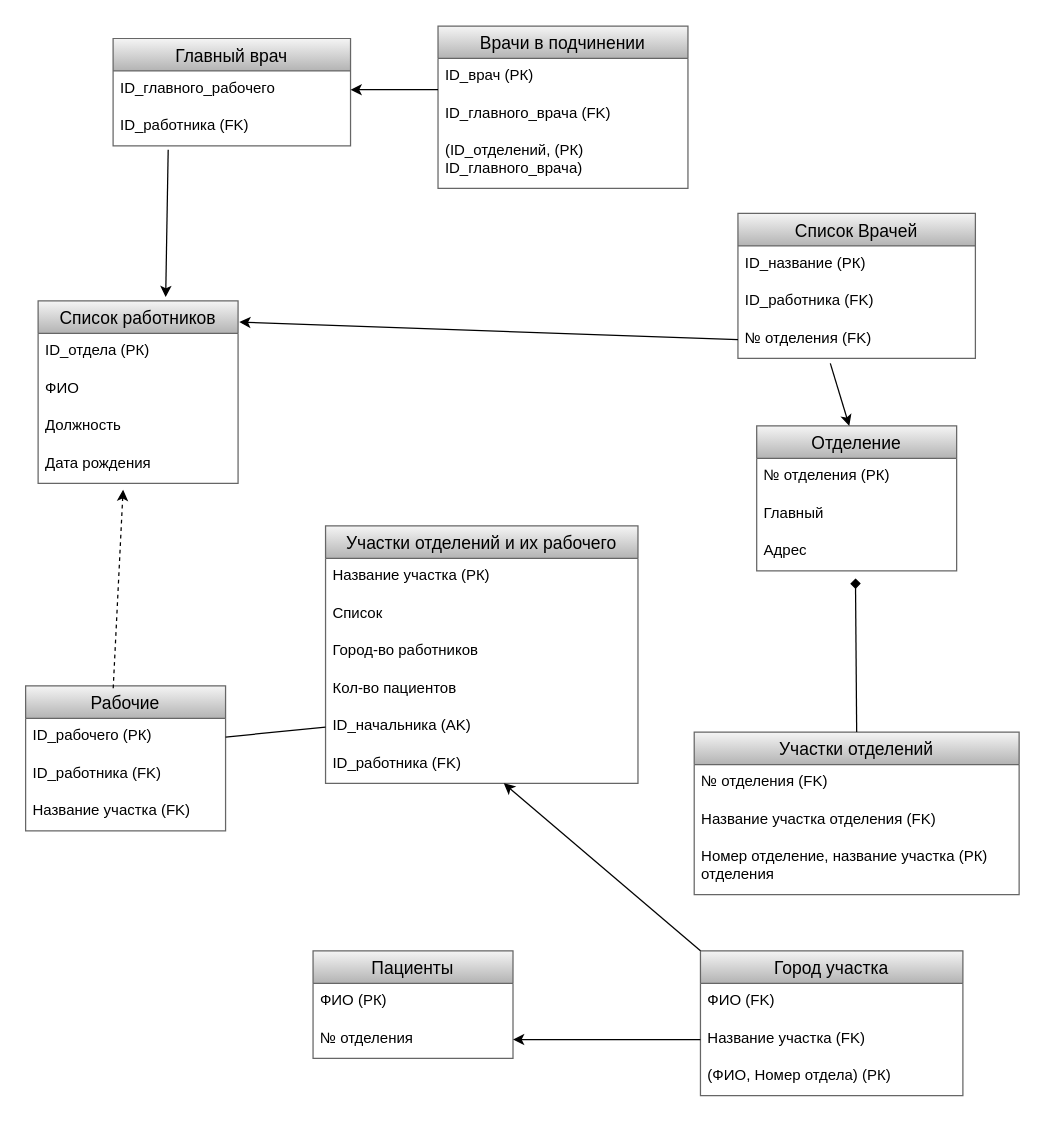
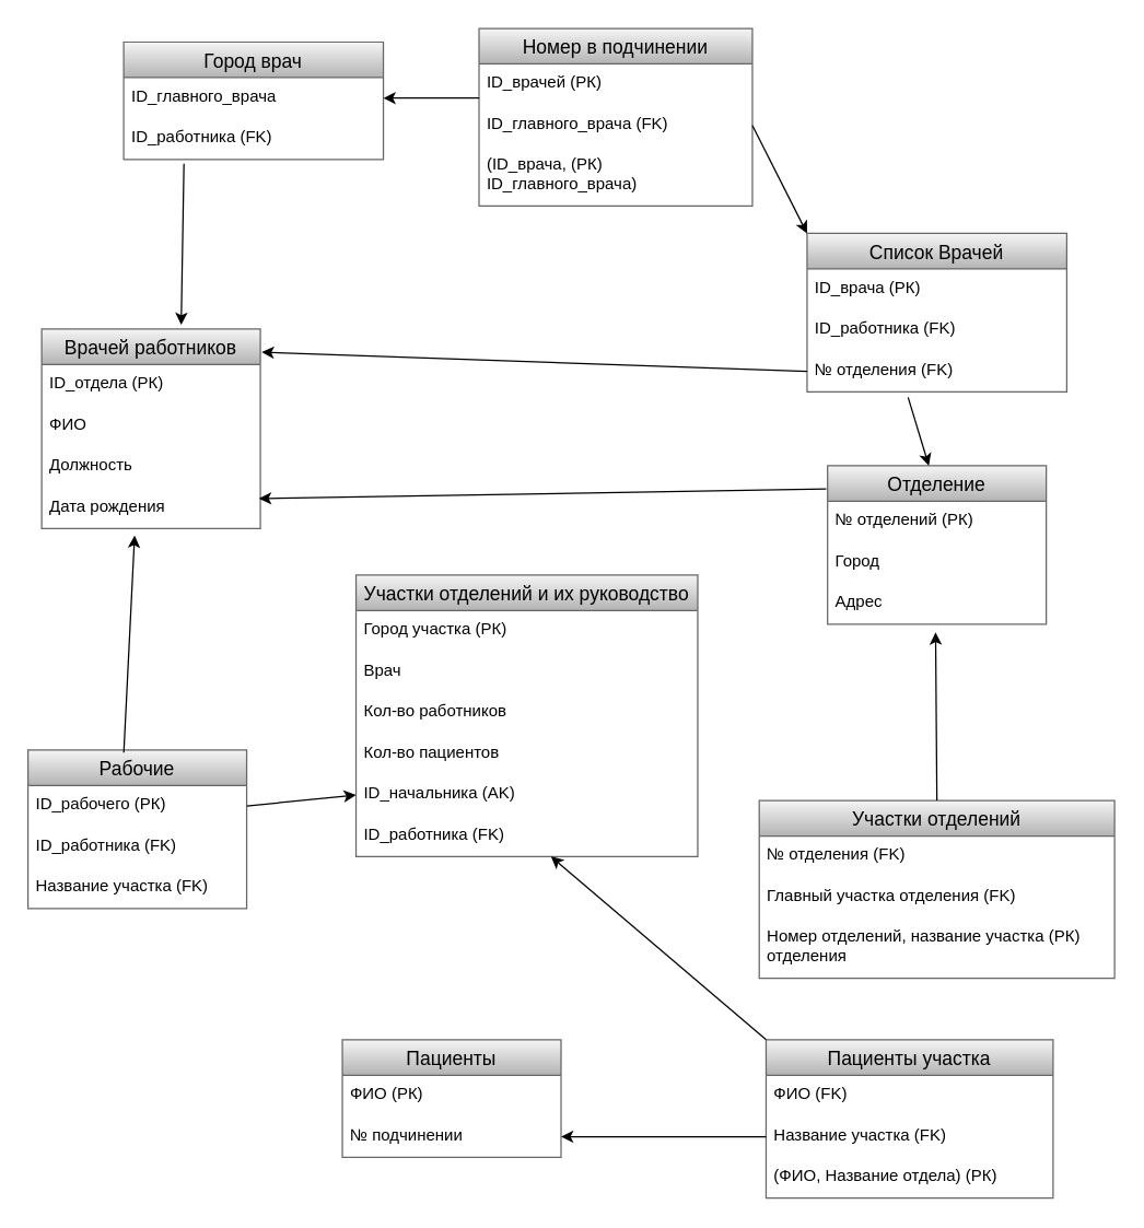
- <mxCell id="5" value="Врачи в подчинении" style="swimlane;fontStyle=0;childLayout=stackLayout;horizontal=1;startSize=26;horizontalStack=0;resizeParent=1;resizeParentMax=0;resizeLast=0;collapsible=1;marginBottom=0;align=center;fontSize=14;fillColor=#f5f5f5;gradientColor=#b3b3b3;strokeColor=#666666;" parent="1" vertex="1"><mxGeometry x="350" y="20" width="200" height="130" as="geometry" /></mxCell>
+ <mxCell id="5" value="Номер в подчинении" style="swimlane;fontStyle=0;childLayout=stackLayout;horizontal=1;startSize=26;horizontalStack=0;resizeParent=1;resizeParentMax=0;resizeLast=0;collapsible=1;marginBottom=0;align=center;fontSize=14;fillColor=#f5f5f5;gradientColor=#b3b3b3;strokeColor=#666666;" parent="1" vertex="1"><mxGeometry x="350" y="20" width="200" height="130" as="geometry" /></mxCell>
- <mxCell id="2" value="Главный врач" style="swimlane;fontStyle=0;childLayout=stackLayout;horizontal=1;startSize=26;horizontalStack=0;resizeParent=1;resizeParentMax=0;resizeLast=0;collapsible=1;marginBottom=0;align=center;fontSize=14;fillColor=#f5f5f5;strokeColor=#666666;gradientColor=#b3b3b3;" parent="1" vertex="1"><mxGeometry x="90" y="30" width="190" height="86" as="geometry" /></mxCell>
+ <mxCell id="2" value="Город врач" style="swimlane;fontStyle=0;childLayout=stackLayout;horizontal=1;startSize=26;horizontalStack=0;resizeParent=1;resizeParentMax=0;resizeLast=0;collapsible=1;marginBottom=0;align=center;fontSize=14;fillColor=#f5f5f5;strokeColor=#666666;gradientColor=#b3b3b3;" parent="1" vertex="1"><mxGeometry x="90" y="30" width="190" height="86" as="geometry" /></mxCell>
- <mxCell id="6" value="ID_врач (РК)" style="text;strokeColor=none;fillColor=none;spacingLeft=4;spacingRight=4;overflow=hidden;rotatable=0;points=[[0,0.5],[1,0.5]];portConstraint=eastwest;fontSize=12;" parent="5" vertex="1"><mxGeometry y="26" width="200" height="30" as="geometry" /></mxCell>
+ <mxCell id="6" value="ID_врачей (РК)" style="text;strokeColor=none;fillColor=none;spacingLeft=4;spacingRight=4;overflow=hidden;rotatable=0;points=[[0,0.5],[1,0.5]];portConstraint=eastwest;fontSize=12;" parent="5" vertex="1"><mxGeometry y="26" width="200" height="30" as="geometry" /></mxCell>
- <mxCell id="3" value="ID_главного_рабочего " style="text;strokeColor=none;fillColor=none;spacingLeft=4;spacingRight=4;overflow=hidden;rotatable=0;points=[[0,0.5],[1,0.5]];portConstraint=eastwest;fontSize=12;" parent="2" vertex="1"><mxGeometry y="26" width="190" height="30" as="geometry" /></mxCell>
+ <mxCell id="3" value="ID_главного_врача " style="text;strokeColor=none;fillColor=none;spacingLeft=4;spacingRight=4;overflow=hidden;rotatable=0;points=[[0,0.5],[1,0.5]];portConstraint=eastwest;fontSize=12;" parent="2" vertex="1"><mxGeometry y="26" width="190" height="30" as="geometry" /></mxCell>
- <mxCell id="8" value="(ID_отделений, (РК) &#10;ID_главного_врача)" style="text;strokeColor=none;fillColor=none;spacingLeft=4;spacingRight=4;overflow=hidden;rotatable=0;points=[[0,0.5],[1,0.5]];portConstraint=eastwest;fontSize=12;" parent="5" vertex="1"><mxGeometry y="86" width="200" height="44" as="geometry" /></mxCell>
+ <mxCell id="8" value="(ID_врача, (РК) &#10;ID_главного_врача)" style="text;strokeColor=none;fillColor=none;spacingLeft=4;spacingRight=4;overflow=hidden;rotatable=0;points=[[0,0.5],[1,0.5]];portConstraint=eastwest;fontSize=12;" parent="5" vertex="1"><mxGeometry y="86" width="200" height="44" as="geometry" /></mxCell>
+ <mxCell id="46" value="" style="endArrow=classic;html=1;rounded=0;exitX=1;exitY=0.5;exitDx=0;exitDy=0;entryX=0;entryY=0;entryDx=0;entryDy=0;" edge="1" parent="1" source="7" target="9"><mxGeometry width="50" height="50" relative="1" as="geometry"><mxPoint x="690" y="120" as="sourcePoint" /><mxPoint x="680" y="160" as="targetPoint" /></mxGeometry></mxCell>
- <mxCell id="10" value="ID_название (РК)" style="text;strokeColor=none;fillColor=none;spacingLeft=4;spacingRight=4;overflow=hidden;rotatable=0;points=[[0,0.5],[1,0.5]];portConstraint=eastwest;fontSize=12;" parent="9" vertex="1"><mxGeometry y="26" width="190" height="30" as="geometry" /></mxCell>
+ <mxCell id="10" value="ID_врача (РК)" style="text;strokeColor=none;fillColor=none;spacingLeft=4;spacingRight=4;overflow=hidden;rotatable=0;points=[[0,0.5],[1,0.5]];portConstraint=eastwest;fontSize=12;" parent="9" vertex="1"><mxGeometry y="26" width="190" height="30" as="geometry" /></mxCell>
- <mxCell id="29" value="Список работников" style="swimlane;fontStyle=0;childLayout=stackLayout;horizontal=1;startSize=26;horizontalStack=0;resizeParent=1;resizeParentMax=0;resizeLast=0;collapsible=1;marginBottom=0;align=center;fontSize=14;fillColor=#f5f5f5;gradientColor=#b3b3b3;strokeColor=#666666;" vertex="1" parent="1"><mxGeometry x="30" y="240" width="160" height="146" as="geometry" /></mxCell>
+ <mxCell id="29" value="Врачей работников" style="swimlane;fontStyle=0;childLayout=stackLayout;horizontal=1;startSize=26;horizontalStack=0;resizeParent=1;resizeParentMax=0;resizeLast=0;collapsible=1;marginBottom=0;align=center;fontSize=14;fillColor=#f5f5f5;gradientColor=#b3b3b3;strokeColor=#666666;" vertex="1" parent="1"><mxGeometry x="30" y="240" width="160" height="146" as="geometry" /></mxCell>
+ <mxCell id="49" value="" style="endArrow=classic;html=1;rounded=0;exitX=-0.006;exitY=0.147;exitDx=0;exitDy=0;entryX=0.994;entryY=0.267;entryDx=0;entryDy=0;entryPerimeter=0;exitPerimeter=0;" edge="1" parent="1" source="13" target="33"><mxGeometry width="50" height="50" relative="1" as="geometry"><mxPoint x="510" y="400" as="sourcePoint" /><mxPoint x="560" y="350" as="targetPoint" /></mxGeometry></mxCell>
- <mxCell id="14" value="№ отделения (РК)" style="text;strokeColor=none;fillColor=none;spacingLeft=4;spacingRight=4;overflow=hidden;rotatable=0;points=[[0,0.5],[1,0.5]];portConstraint=eastwest;fontSize=12;" parent="13" vertex="1"><mxGeometry y="26" width="160" height="30" as="geometry" /></mxCell>
+ <mxCell id="14" value="№ отделений (РК)" style="text;strokeColor=none;fillColor=none;spacingLeft=4;spacingRight=4;overflow=hidden;rotatable=0;points=[[0,0.5],[1,0.5]];portConstraint=eastwest;fontSize=12;" parent="13" vertex="1"><mxGeometry y="26" width="160" height="30" as="geometry" /></mxCell>
- <mxCell id="15" value="Главный" style="text;strokeColor=none;fillColor=none;spacingLeft=4;spacingRight=4;overflow=hidden;rotatable=0;points=[[0,0.5],[1,0.5]];portConstraint=eastwest;fontSize=12;" parent="13" vertex="1"><mxGeometry y="56" width="160" height="30" as="geometry" /></mxCell>
+ <mxCell id="15" value="Город" style="text;strokeColor=none;fillColor=none;spacingLeft=4;spacingRight=4;overflow=hidden;rotatable=0;points=[[0,0.5],[1,0.5]];portConstraint=eastwest;fontSize=12;" parent="13" vertex="1"><mxGeometry y="56" width="160" height="30" as="geometry" /></mxCell>
- <mxCell id="34" value="Участки отделений и их рабочего" style="swimlane;fontStyle=0;childLayout=stackLayout;horizontal=1;startSize=26;horizontalStack=0;resizeParent=1;resizeParentMax=0;resizeLast=0;collapsible=1;marginBottom=0;align=center;fontSize=14;fillColor=#f5f5f5;gradientColor=#b3b3b3;strokeColor=#666666;" vertex="1" parent="1"><mxGeometry x="260" y="420" width="250" height="206" as="geometry" /></mxCell>
+ <mxCell id="34" value="Участки отделений и их руководство" style="swimlane;fontStyle=0;childLayout=stackLayout;horizontal=1;startSize=26;horizontalStack=0;resizeParent=1;resizeParentMax=0;resizeLast=0;collapsible=1;marginBottom=0;align=center;fontSize=14;fillColor=#f5f5f5;gradientColor=#b3b3b3;strokeColor=#666666;" vertex="1" parent="1"><mxGeometry x="260" y="420" width="250" height="206" as="geometry" /></mxCell>
- <mxCell id="35" value="Название участка (РК)" style="text;strokeColor=none;fillColor=none;spacingLeft=4;spacingRight=4;overflow=hidden;rotatable=0;points=[[0,0.5],[1,0.5]];portConstraint=eastwest;fontSize=12;" vertex="1" parent="34"><mxGeometry y="26" width="250" height="30" as="geometry" /></mxCell>
+ <mxCell id="35" value="Город участка (РК)" style="text;strokeColor=none;fillColor=none;spacingLeft=4;spacingRight=4;overflow=hidden;rotatable=0;points=[[0,0.5],[1,0.5]];portConstraint=eastwest;fontSize=12;" vertex="1" parent="34"><mxGeometry y="26" width="250" height="30" as="geometry" /></mxCell>
- <mxCell id="50" value="" style="endArrow=diamond;html=1;rounded=0;exitX=0.5;exitY=0;exitDx=0;exitDy=0;entryX=0.494;entryY=1.2;entryDx=0;entryDy=0;entryPerimeter=0;" edge="1" parent="1" source="41" target="16"><mxGeometry width="50" height="50" relative="1" as="geometry"><mxPoint x="670" y="550" as="sourcePoint" /><mxPoint x="720" y="500" as="targetPoint" /></mxGeometry></mxCell>
+ <mxCell id="50" value="" style="endArrow=classic;html=1;rounded=0;exitX=0.5;exitY=0;exitDx=0;exitDy=0;entryX=0.494;entryY=1.2;entryDx=0;entryDy=0;entryPerimeter=0;" edge="1" parent="1" source="41" target="16"><mxGeometry width="50" height="50" relative="1" as="geometry"><mxPoint x="670" y="550" as="sourcePoint" /><mxPoint x="720" y="500" as="targetPoint" /></mxGeometry></mxCell>
- <mxCell id="54" value="" style="endArrow=classic;html=1;rounded=0;exitX=0.438;exitY=0.017;exitDx=0;exitDy=0;exitPerimeter=0;entryX=0.425;entryY=1.167;entryDx=0;entryDy=0;entryPerimeter=0;dashed=1;" edge="1" parent="1" source="17" target="33"><mxGeometry width="50" height="50" relative="1" as="geometry"><mxPoint x="100" y="480" as="sourcePoint" /><mxPoint x="150" y="430" as="targetPoint" /></mxGeometry></mxCell>
+ <mxCell id="54" value="" style="endArrow=classic;html=1;rounded=0;exitX=0.438;exitY=0.017;exitDx=0;exitDy=0;exitPerimeter=0;entryX=0.425;entryY=1.167;entryDx=0;entryDy=0;entryPerimeter=0;" edge="1" parent="1" source="17" target="33"><mxGeometry width="50" height="50" relative="1" as="geometry"><mxPoint x="100" y="480" as="sourcePoint" /><mxPoint x="150" y="430" as="targetPoint" /></mxGeometry></mxCell>
- <mxCell id="36" value="Список" style="text;strokeColor=none;fillColor=none;spacingLeft=4;spacingRight=4;overflow=hidden;rotatable=0;points=[[0,0.5],[1,0.5]];portConstraint=eastwest;fontSize=12;" vertex="1" parent="34"><mxGeometry y="56" width="250" height="30" as="geometry" /></mxCell>
+ <mxCell id="36" value="Врач" style="text;strokeColor=none;fillColor=none;spacingLeft=4;spacingRight=4;overflow=hidden;rotatable=0;points=[[0,0.5],[1,0.5]];portConstraint=eastwest;fontSize=12;" vertex="1" parent="34"><mxGeometry y="56" width="250" height="30" as="geometry" /></mxCell>
- <mxCell id="37" value="Город-во работников    " style="text;strokeColor=none;fillColor=none;spacingLeft=4;spacingRight=4;overflow=hidden;rotatable=0;points=[[0,0.5],[1,0.5]];portConstraint=eastwest;fontSize=12;" vertex="1" parent="34"><mxGeometry y="86" width="250" height="30" as="geometry" /></mxCell>
+ <mxCell id="37" value="Кол-во работников    " style="text;strokeColor=none;fillColor=none;spacingLeft=4;spacingRight=4;overflow=hidden;rotatable=0;points=[[0,0.5],[1,0.5]];portConstraint=eastwest;fontSize=12;" vertex="1" parent="34"><mxGeometry y="86" width="250" height="30" as="geometry" /></mxCell>
- <mxCell id="53" value="" style="endArrow=none;html=1;rounded=0;exitX=1;exitY=0.5;exitDx=0;exitDy=0;entryX=0;entryY=0.5;entryDx=0;entryDy=0;" edge="1" parent="1" source="18" target="39"><mxGeometry width="50" height="50" relative="1" as="geometry"><mxPoint x="190" y="630" as="sourcePoint" /><mxPoint x="240" y="580" as="targetPoint" /></mxGeometry></mxCell>
+ <mxCell id="53" value="" style="endArrow=classic;html=1;rounded=0;exitX=1;exitY=0.5;exitDx=0;exitDy=0;entryX=0;entryY=0.5;entryDx=0;entryDy=0;" edge="1" parent="1" source="18" target="39"><mxGeometry width="50" height="50" relative="1" as="geometry"><mxPoint x="190" y="630" as="sourcePoint" /><mxPoint x="240" y="580" as="targetPoint" /></mxGeometry></mxCell>
- <mxCell id="43" value="Название участка отделения (FK)" style="text;strokeColor=none;fillColor=none;spacingLeft=4;spacingRight=4;overflow=hidden;rotatable=0;points=[[0,0.5],[1,0.5]];portConstraint=eastwest;fontSize=12;" vertex="1" parent="41"><mxGeometry y="56" width="260" height="30" as="geometry" /></mxCell>
+ <mxCell id="43" value="Главный участка отделения (FK)" style="text;strokeColor=none;fillColor=none;spacingLeft=4;spacingRight=4;overflow=hidden;rotatable=0;points=[[0,0.5],[1,0.5]];portConstraint=eastwest;fontSize=12;" vertex="1" parent="41"><mxGeometry y="56" width="260" height="30" as="geometry" /></mxCell>
- <mxCell id="44" value="Номер отделение, название участка (РК)&#10;отделения" style="text;strokeColor=none;fillColor=none;spacingLeft=4;spacingRight=4;overflow=hidden;rotatable=0;points=[[0,0.5],[1,0.5]];portConstraint=eastwest;fontSize=12;" vertex="1" parent="41"><mxGeometry y="86" width="260" height="44" as="geometry" /></mxCell>
+ <mxCell id="44" value="Номер отделений, название участка (РК)&#10;отделения" style="text;strokeColor=none;fillColor=none;spacingLeft=4;spacingRight=4;overflow=hidden;rotatable=0;points=[[0,0.5],[1,0.5]];portConstraint=eastwest;fontSize=12;" vertex="1" parent="41"><mxGeometry y="86" width="260" height="44" as="geometry" /></mxCell>
- <mxCell id="21" value="Город участка" style="swimlane;fontStyle=0;childLayout=stackLayout;horizontal=1;startSize=26;horizontalStack=0;resizeParent=1;resizeParentMax=0;resizeLast=0;collapsible=1;marginBottom=0;align=center;fontSize=14;fillColor=#f5f5f5;gradientColor=#b3b3b3;strokeColor=#666666;" parent="1" vertex="1"><mxGeometry x="560" y="760" width="210" height="116" as="geometry" /></mxCell>
+ <mxCell id="21" value="Пациенты участка" style="swimlane;fontStyle=0;childLayout=stackLayout;horizontal=1;startSize=26;horizontalStack=0;resizeParent=1;resizeParentMax=0;resizeLast=0;collapsible=1;marginBottom=0;align=center;fontSize=14;fillColor=#f5f5f5;gradientColor=#b3b3b3;strokeColor=#666666;" parent="1" vertex="1"><mxGeometry x="560" y="760" width="210" height="116" as="geometry" /></mxCell>
- <mxCell id="27" value="№ отделения" style="text;strokeColor=none;fillColor=none;spacingLeft=4;spacingRight=4;overflow=hidden;rotatable=0;points=[[0,0.5],[1,0.5]];portConstraint=eastwest;fontSize=12;" parent="25" vertex="1"><mxGeometry y="56" width="160" height="30" as="geometry" /></mxCell>
+ <mxCell id="27" value="№ подчинении" style="text;strokeColor=none;fillColor=none;spacingLeft=4;spacingRight=4;overflow=hidden;rotatable=0;points=[[0,0.5],[1,0.5]];portConstraint=eastwest;fontSize=12;" parent="25" vertex="1"><mxGeometry y="56" width="160" height="30" as="geometry" /></mxCell>
- <mxCell id="24" value="(ФИО, Номер отдела) (РК)" style="text;strokeColor=none;fillColor=none;spacingLeft=4;spacingRight=4;overflow=hidden;rotatable=0;points=[[0,0.5],[1,0.5]];portConstraint=eastwest;fontSize=12;" parent="21" vertex="1"><mxGeometry y="86" width="210" height="30" as="geometry" /></mxCell>
+ <mxCell id="24" value="(ФИО, Название отдела) (РК)" style="text;strokeColor=none;fillColor=none;spacingLeft=4;spacingRight=4;overflow=hidden;rotatable=0;points=[[0,0.5],[1,0.5]];portConstraint=eastwest;fontSize=12;" parent="21" vertex="1"><mxGeometry y="86" width="210" height="30" as="geometry" /></mxCell>
